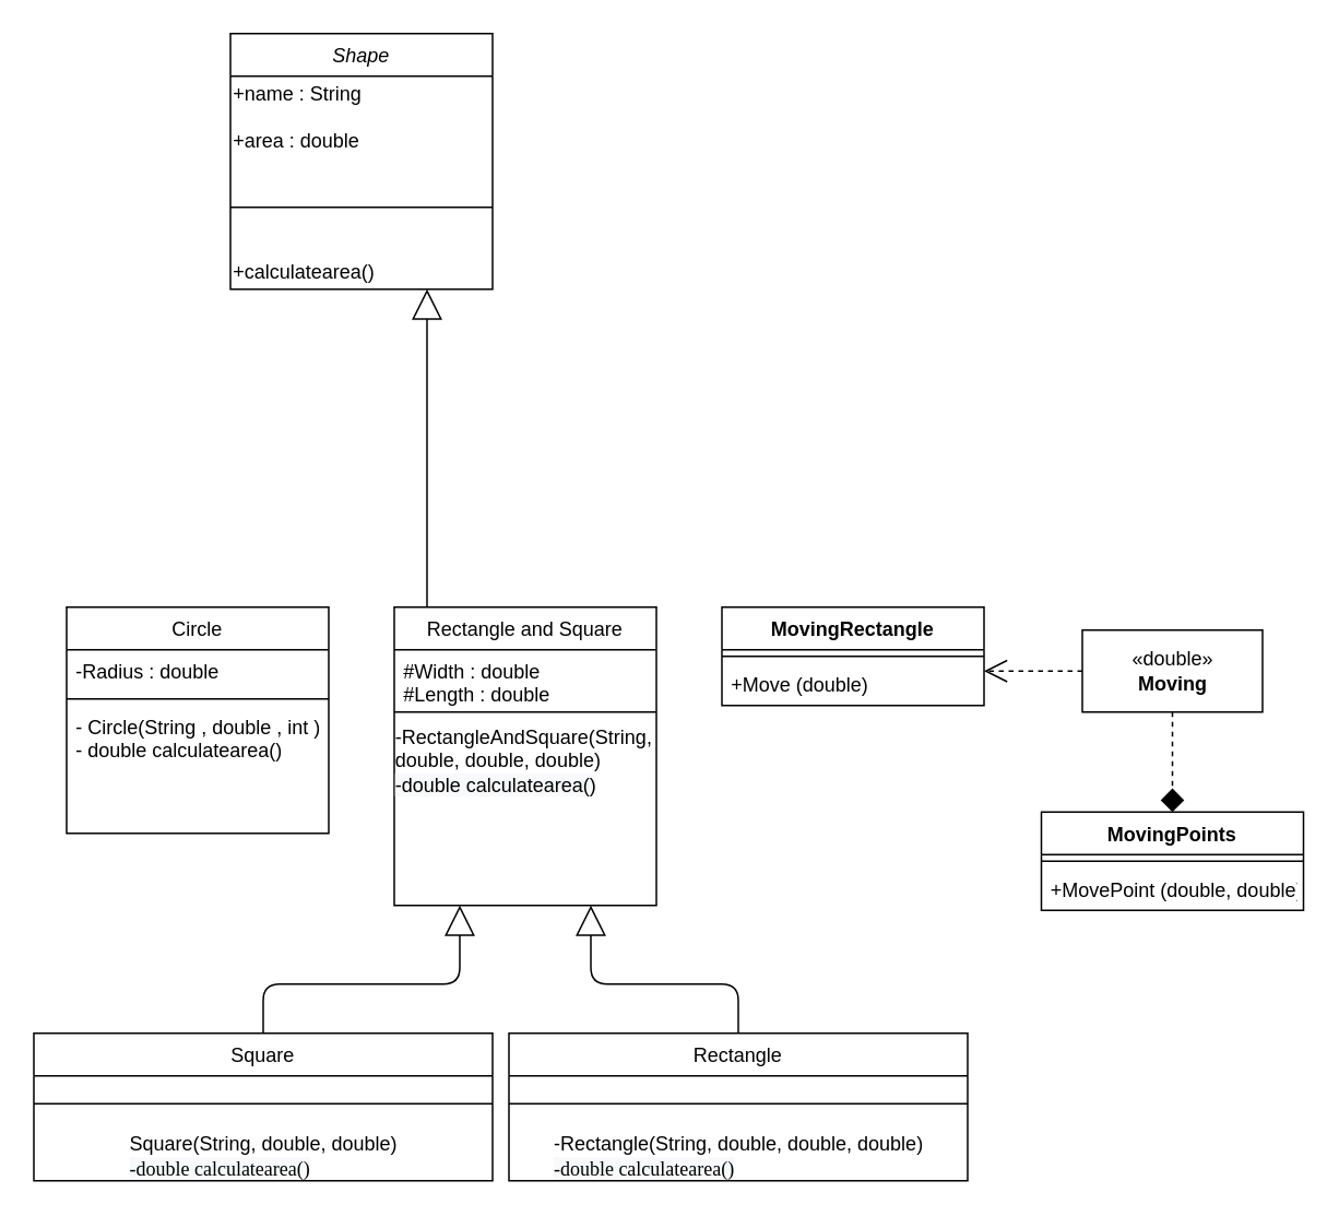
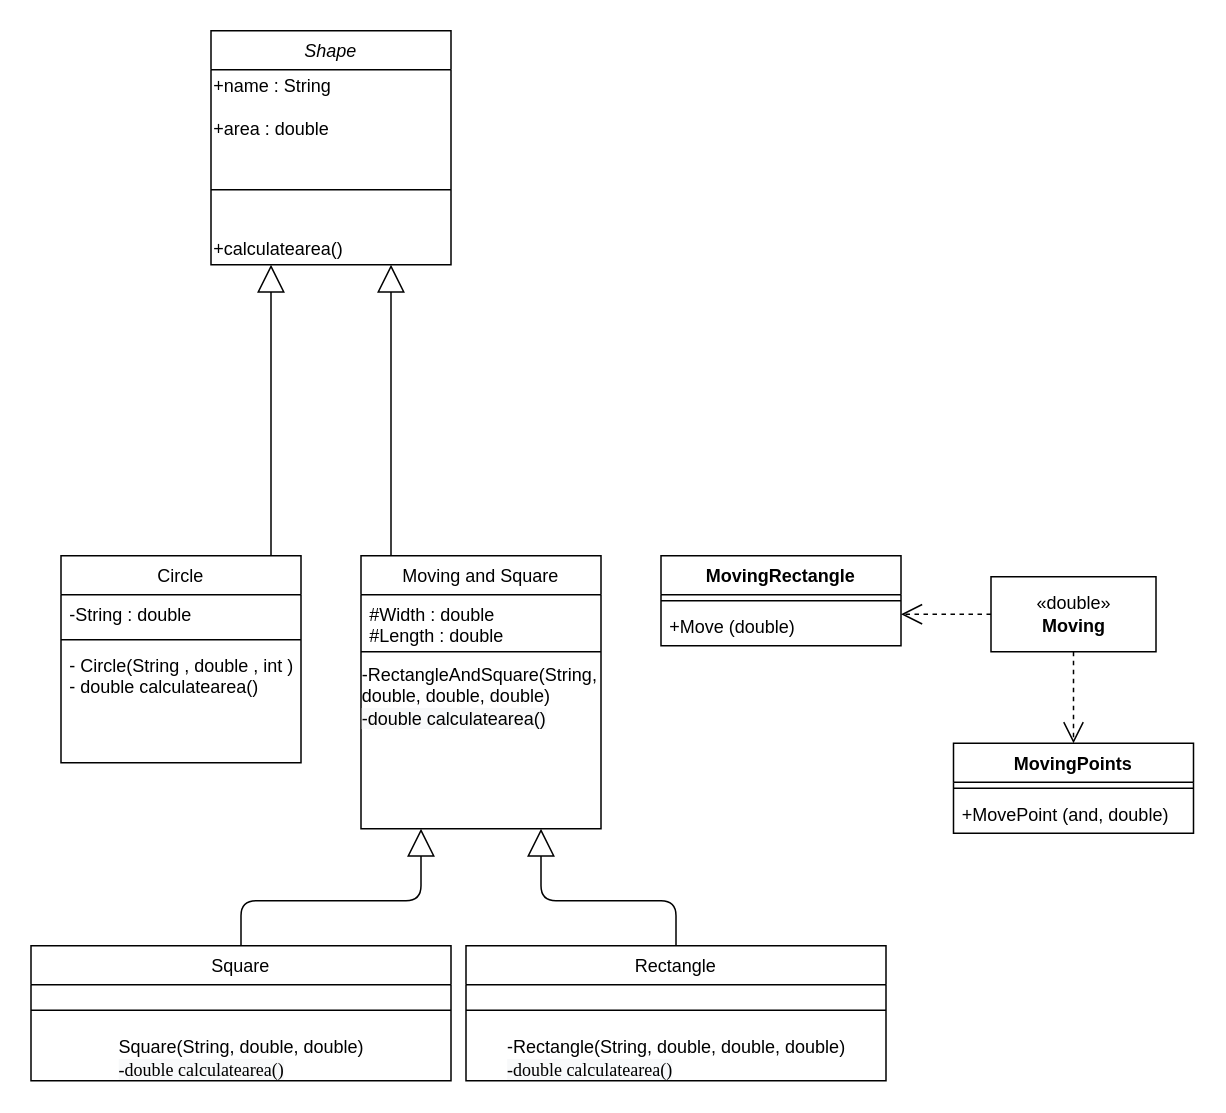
+ <mxCell id="13" target="24" value="" parent="1" style="endArrow=block;endSize=16;endFill=0;html=1;entryX=0.25;entryY=1;entryDx=0;entryDy=0;exitX=1;exitY=0;exitDx=0;exitDy=0;" edge="1" source="14"><mxGeometry as="geometry" width="160" relative="1"><mxPoint as="sourcePoint" y="360" x="220" /><mxPoint as="targetPoint" y="210" x="220" /><Array as="points"><mxPoint y="380" x="180" /></Array></mxGeometry></mxCell>
- <mxCell id="2" value="Rectangle and Square" parent="1" vertex="1" style="swimlane;fontStyle=0;align=center;verticalAlign=top;childLayout=stackLayout;horizontal=1;startSize=26;horizontalStack=0;resizeParent=1;resizeLast=0;collapsible=1;marginBottom=0;rounded=0;shadow=0;strokeWidth=1;"><mxGeometry as="geometry" height="182" width="160" y="370" x="240"><mxRectangle as="alternateBounds" height="26" width="170" y="380" x="340" /></mxGeometry></mxCell>
+ <mxCell id="2" value="Moving and Square" parent="1" vertex="1" style="swimlane;fontStyle=0;align=center;verticalAlign=top;childLayout=stackLayout;horizontal=1;startSize=26;horizontalStack=0;resizeParent=1;resizeLast=0;collapsible=1;marginBottom=0;rounded=0;shadow=0;strokeWidth=1;"><mxGeometry as="geometry" height="182" width="160" y="370" x="240"><mxRectangle as="alternateBounds" height="26" width="170" y="380" x="340" /></mxGeometry></mxCell>
- <mxCell id="15" value="-Radius : double" parent="14" vertex="1" style="text;align=left;verticalAlign=top;spacingLeft=4;spacingRight=4;overflow=hidden;rotatable=0;points=[[0,0.5],[1,0.5]];portConstraint=eastwest;rounded=0;shadow=0;html=0;"><mxGeometry as="geometry" height="26" width="160" y="26" /></mxCell>
+ <mxCell id="15" value="-String : double" parent="14" vertex="1" style="text;align=left;verticalAlign=top;spacingLeft=4;spacingRight=4;overflow=hidden;rotatable=0;points=[[0,0.5],[1,0.5]];portConstraint=eastwest;rounded=0;shadow=0;html=0;"><mxGeometry as="geometry" height="26" width="160" y="26" /></mxCell>
- <mxCell id="33" target="30" value="" parent="1" style="endArrow=diamond;endSize=12;dashed=1;html=1;exitX=0.5;exitY=1;exitDx=0;exitDy=0;entryX=0.5;entryY=0;entryDx=0;entryDy=0;" edge="1" source="25"><mxGeometry as="geometry" width="160" relative="1"><mxPoint as="sourcePoint" y="419" x="670" /><mxPoint as="targetPoint" y="419" x="610" /></mxGeometry></mxCell>
+ <mxCell id="33" target="30" value="" parent="1" style="endArrow=open;endSize=12;dashed=1;html=1;exitX=0.5;exitY=1;exitDx=0;exitDy=0;entryX=0.5;entryY=0;entryDx=0;entryDy=0;" edge="1" source="25"><mxGeometry as="geometry" width="160" relative="1"><mxPoint as="sourcePoint" y="419" x="670" /><mxPoint as="targetPoint" y="419" x="610" /></mxGeometry></mxCell>
- <mxCell id="32" value="+MovePoint (double, double)" parent="30" vertex="1" style="text;strokeColor=none;fillColor=none;align=left;verticalAlign=top;spacingLeft=4;spacingRight=4;overflow=hidden;rotatable=0;points=[[0,0.5],[1,0.5]];portConstraint=eastwest;"><mxGeometry as="geometry" height="26" width="160" y="34" /></mxCell>
+ <mxCell id="32" value="+MovePoint (and, double)" parent="30" vertex="1" style="text;strokeColor=none;fillColor=none;align=left;verticalAlign=top;spacingLeft=4;spacingRight=4;overflow=hidden;rotatable=0;points=[[0,0.5],[1,0.5]];portConstraint=eastwest;"><mxGeometry as="geometry" height="26" width="160" y="34" /></mxCell>
